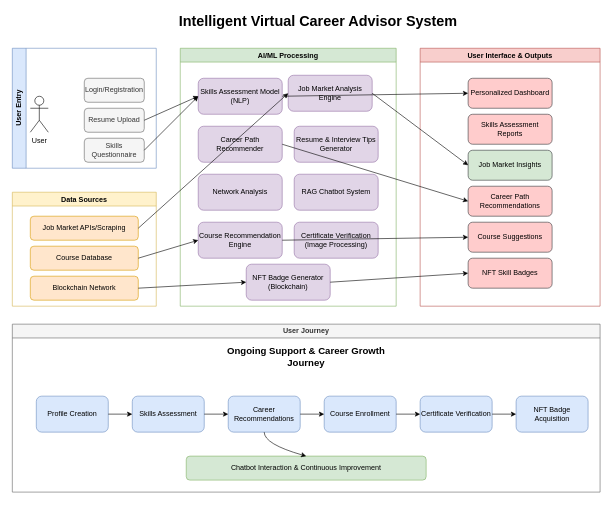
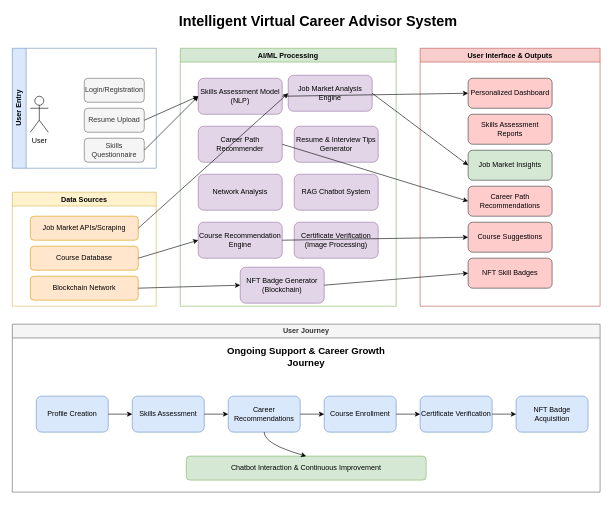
- <mxCell id="17" value="NFT Badge Generator (Blockchain)" style="rounded=1;whiteSpace=wrap;html=1;fillColor=#e1d5e7;strokeColor=#9673a6;" parent="8" vertex="1"><mxGeometry x="110" y="360" width="140" height="60" as="geometry" /></mxCell>
+ <mxCell id="17" value="NFT Badge Generator (Blockchain)" style="rounded=1;whiteSpace=wrap;html=1;fillColor=#e1d5e7;strokeColor=#9673a6;" parent="8" vertex="1"><mxGeometry x="100" y="365" width="140" height="60" as="geometry" /></mxCell>
